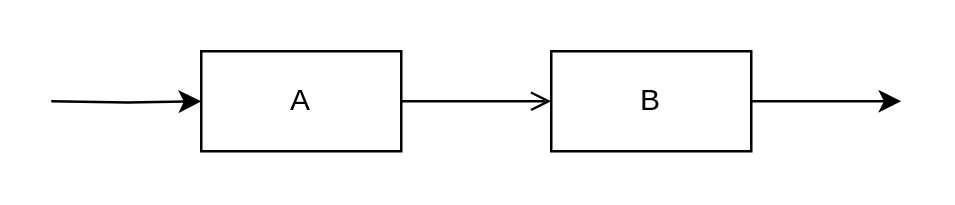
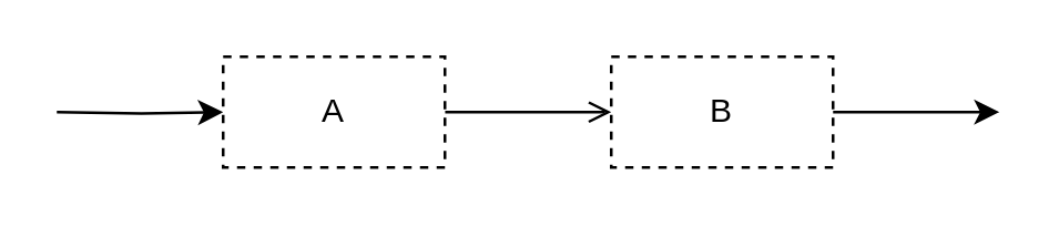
- <mxCell id="4" value="A" style="rounded=0;whiteSpace=wrap;html=1;" parent="1" vertex="1"><mxGeometry x="80" y="20" width="80" height="40" as="geometry" /></mxCell>
+ <mxCell id="4" value="A" style="rounded=0;whiteSpace=wrap;html=1;dashed=1;" parent="1" vertex="1"><mxGeometry x="80" y="20" width="80" height="40" as="geometry" /></mxCell>
- <mxCell id="5" value="B" style="rounded=0;whiteSpace=wrap;html=1;" vertex="1" parent="1"><mxGeometry x="220" y="20" width="80" height="40" as="geometry" /></mxCell>
+ <mxCell id="5" value="B" style="rounded=0;whiteSpace=wrap;html=1;dashed=1;" vertex="1" parent="1"><mxGeometry x="220" y="20" width="80" height="40" as="geometry" /></mxCell>
